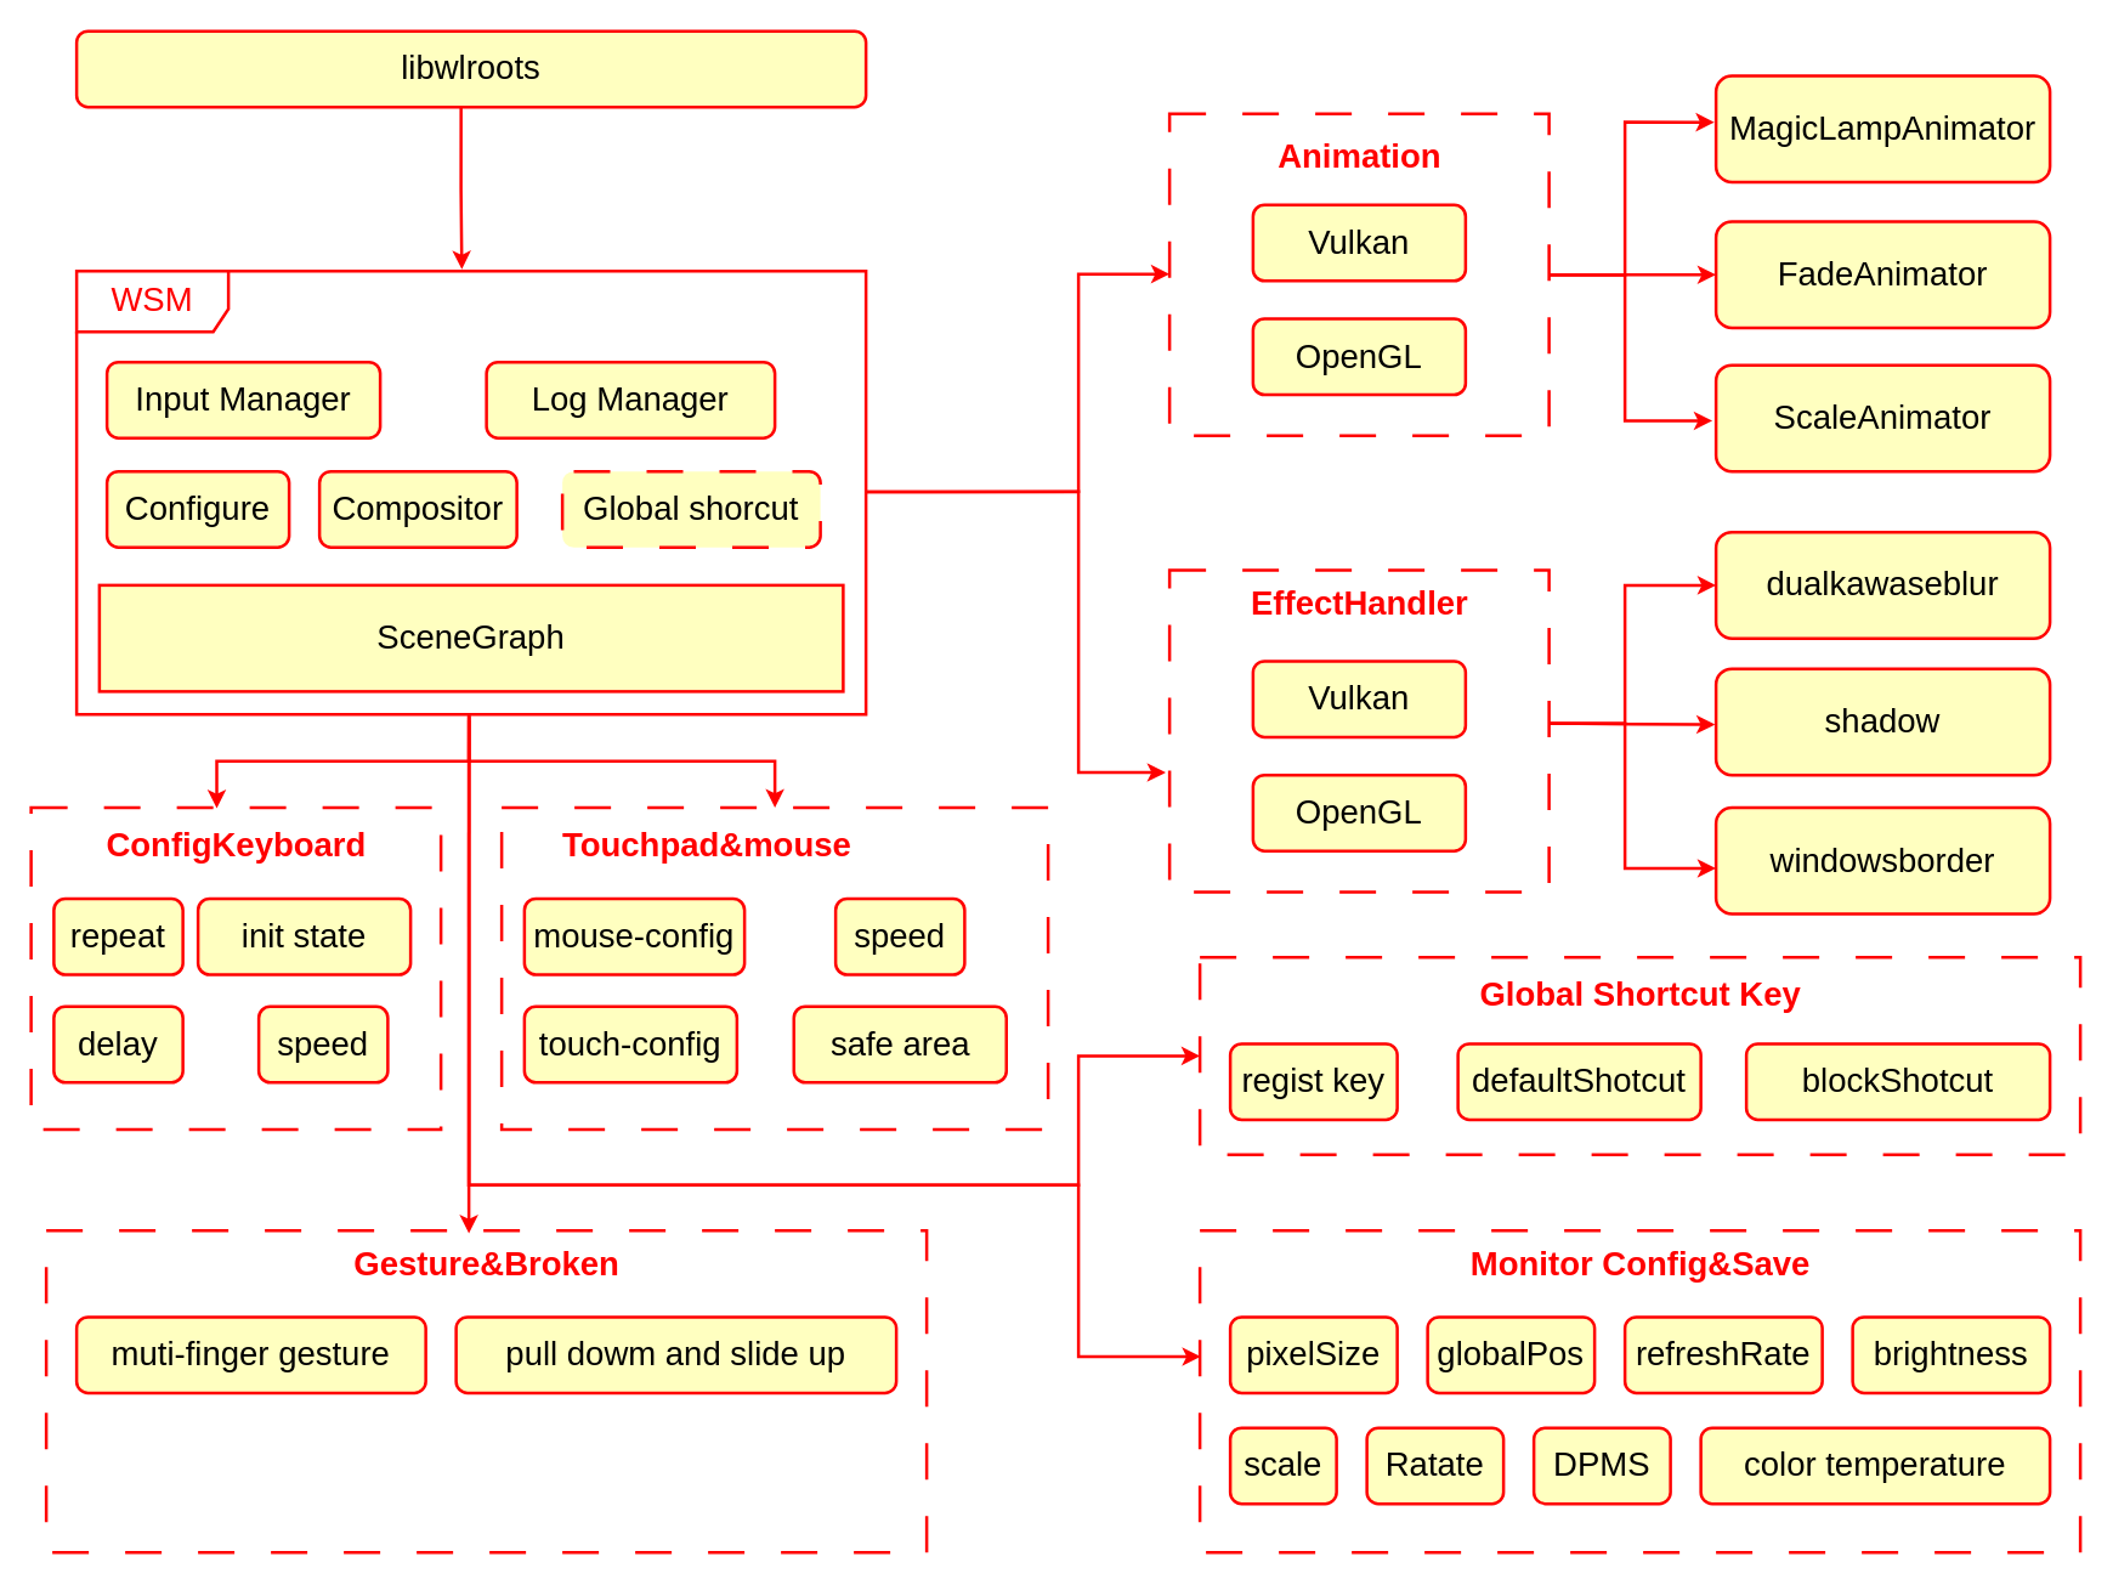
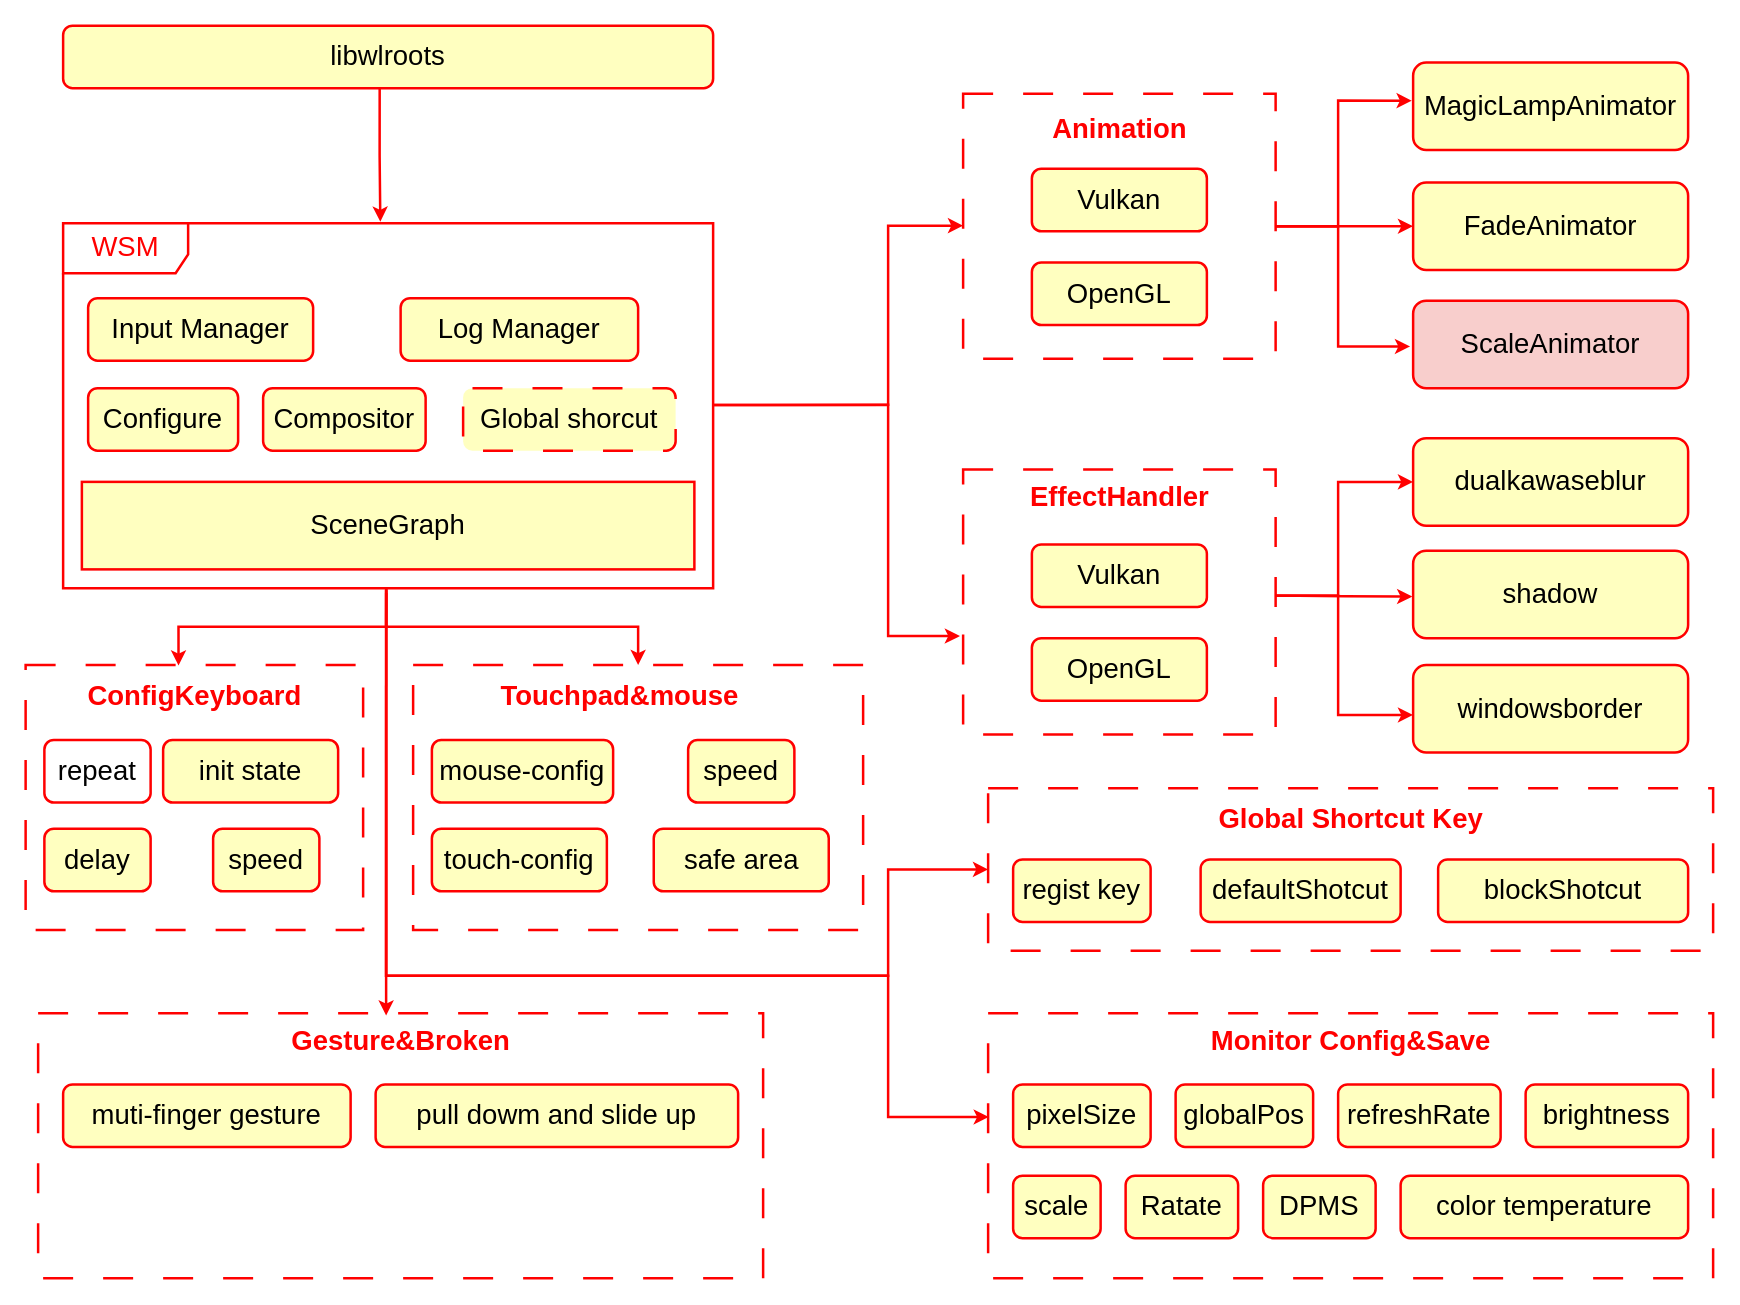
- <mxCell id="20" value="&lt;font style=&quot;font-size: 22px;&quot;&gt;ScaleAnimator&lt;br&gt;&lt;/font&gt;" style="html=1;whiteSpace=wrap;rounded=1;fillColor=#FFFFC0;strokeColor=#FF0000;strokeWidth=2;" parent="1" vertex="1"><mxGeometry x="1130" y="240" width="220" height="70" as="geometry" /></mxCell>
+ <mxCell id="20" value="&lt;font style=&quot;font-size: 22px;&quot;&gt;ScaleAnimator&lt;br&gt;&lt;/font&gt;" style="html=1;whiteSpace=wrap;rounded=1;fillColor=#f8cecc;strokeColor=#FF0000;strokeWidth=2;" parent="1" vertex="1"><mxGeometry x="1130" y="240" width="220" height="70" as="geometry" /></mxCell>
- <mxCell id="49" value="&lt;font color=&quot;#ff0000&quot; style=&quot;font-size: 22px;&quot;&gt;Touchpad&amp;amp;mouse&lt;/font&gt;" style="text;align=center;fontStyle=1;verticalAlign=middle;spacingLeft=3;spacingRight=3;strokeColor=none;rotatable=0;points=[[0,0.5],[1,0.5]];portConstraint=eastwest;html=1;strokeWidth=2;" parent="1" vertex="1"><mxGeometry x="345" y="543.5" width="240" height="26" as="geometry" /></mxCell>
+ <mxCell id="49" value="&lt;font color=&quot;#ff0000&quot; style=&quot;font-size: 22px;&quot;&gt;Touchpad&amp;amp;mouse&lt;/font&gt;" style="text;align=center;fontStyle=1;verticalAlign=middle;spacingLeft=3;spacingRight=3;strokeColor=none;rotatable=0;points=[[0,0.5],[1,0.5]];portConstraint=eastwest;html=1;strokeWidth=2;" parent="1" vertex="1"><mxGeometry x="375" y="543.5" width="240" height="26" as="geometry" /></mxCell>
- <mxCell id="44" value="&lt;font style=&quot;font-size: 22px;&quot;&gt;repeat&lt;br&gt;&lt;/font&gt;" style="html=1;whiteSpace=wrap;rounded=1;fillColor=#FFFFC0;strokeColor=#FF0000;strokeWidth=2;" parent="1" vertex="1"><mxGeometry x="35" y="591.5" width="85" height="50" as="geometry" /></mxCell>
+ <mxCell id="44" value="&lt;font style=&quot;font-size: 22px;&quot;&gt;repeat&lt;br&gt;&lt;/font&gt;" style="html=1;whiteSpace=wrap;rounded=1;fillColor=#ffffff;strokeColor=#FF0000;strokeWidth=2;" parent="1" vertex="1"><mxGeometry x="35" y="591.5" width="85" height="50" as="geometry" /></mxCell>
